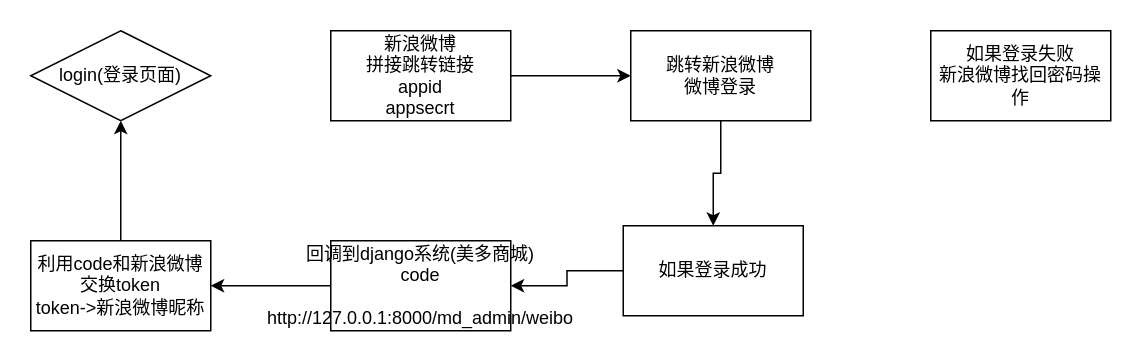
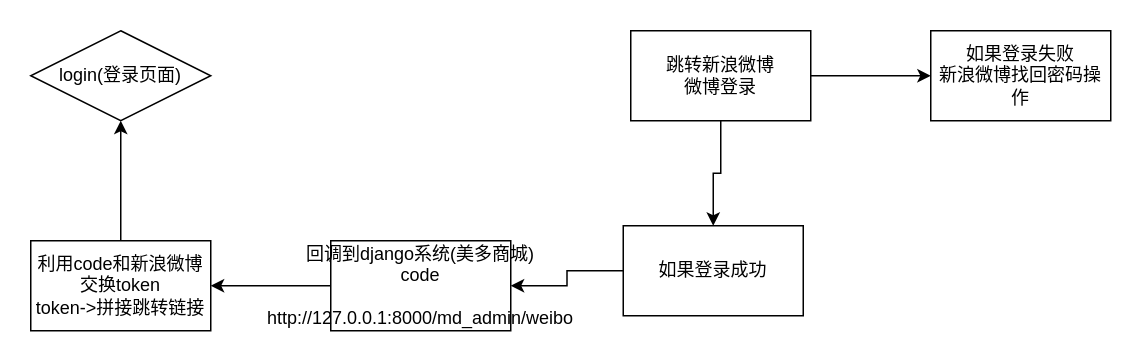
- <mxCell id="4" value="新浪微博&lt;br&gt;拼接跳转链接&lt;br&gt;appid&lt;br&gt;appsecrt" style="rounded=0;whiteSpace=wrap;html=1;" parent="1" vertex="1"><mxGeometry x="220" y="20" width="120" height="60" as="geometry" /></mxCell>
- <mxCell id="3" value="" style="edgeStyle=orthogonalEdgeStyle;rounded=0;orthogonalLoop=1;jettySize=auto;html=1;" parent="1" source="4" target="7" edge="1"><mxGeometry relative="1" as="geometry" /></mxCell>
+ <mxCell id="6" value="" style="edgeStyle=orthogonalEdgeStyle;rounded=0;orthogonalLoop=1;jettySize=auto;html=1;" parent="1" source="7" target="8" edge="1"><mxGeometry relative="1" as="geometry" /></mxCell>
- <mxCell id="14" value="利用code和新浪微博交换token&lt;br&gt;token-&amp;gt;新浪微博昵称" style="rounded=0;whiteSpace=wrap;html=1;" parent="1" vertex="1"><mxGeometry x="20" y="160" width="120" height="60" as="geometry" /></mxCell>
+ <mxCell id="14" value="利用code和新浪微博交换token&lt;br&gt;token-&amp;gt;拼接跳转链接" style="rounded=0;whiteSpace=wrap;html=1;" parent="1" vertex="1"><mxGeometry x="20" y="160" width="120" height="60" as="geometry" /></mxCell>
